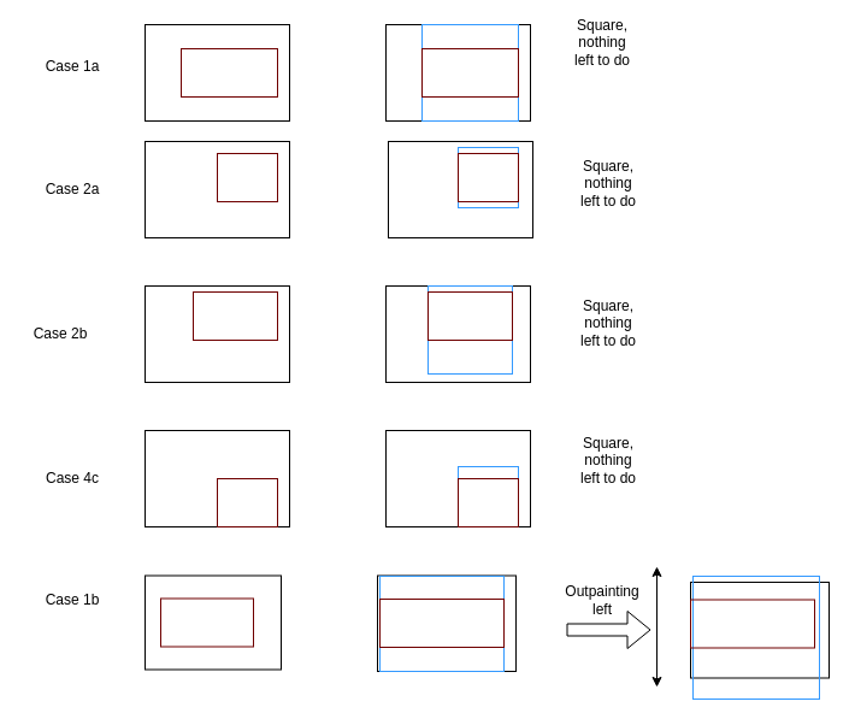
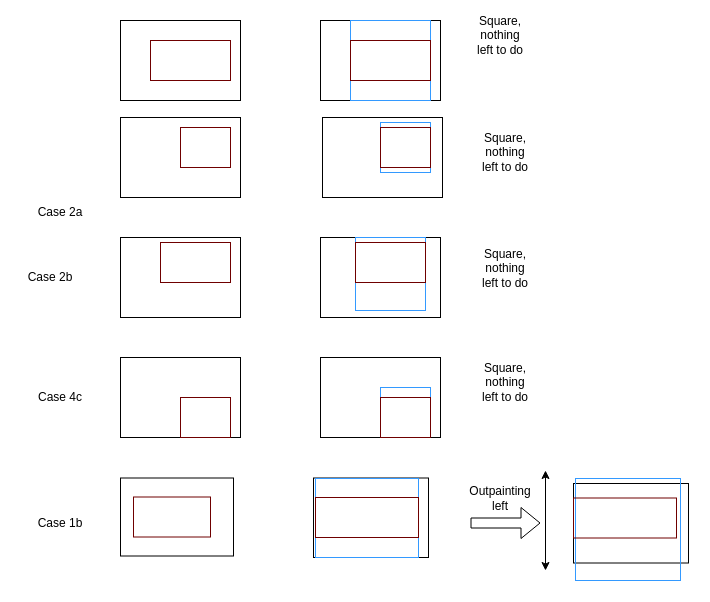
- <mxCell id="8" value="Case 1a" style="text;html=1;strokeColor=none;fillColor=none;align=center;verticalAlign=middle;whiteSpace=wrap;rounded=0;" parent="1" vertex="1"><mxGeometry x="30" y="40" width="60" height="30" as="geometry" /></mxCell>
- <mxCell id="25" value="Case 2a" style="text;html=1;strokeColor=none;fillColor=none;align=center;verticalAlign=middle;whiteSpace=wrap;rounded=0;" parent="1" vertex="1"><mxGeometry x="30" y="142" width="60" height="30" as="geometry" /></mxCell>
+ <mxCell id="25" value="Case 2a" style="text;html=1;strokeColor=none;fillColor=none;align=center;verticalAlign=middle;whiteSpace=wrap;rounded=0;" parent="1" vertex="1"><mxGeometry x="30" y="197" width="60" height="30" as="geometry" /></mxCell>
- <mxCell id="9" value="Case 1b" style="text;html=1;strokeColor=none;fillColor=none;align=center;verticalAlign=middle;whiteSpace=wrap;rounded=0;" parent="1" vertex="1"><mxGeometry x="30" y="482.5" width="60" height="30" as="geometry" /></mxCell>
+ <mxCell id="9" value="Case 1b" style="text;html=1;strokeColor=none;fillColor=none;align=center;verticalAlign=middle;whiteSpace=wrap;rounded=0;" parent="1" vertex="1"><mxGeometry x="30" y="507.5" width="60" height="30" as="geometry" /></mxCell>
